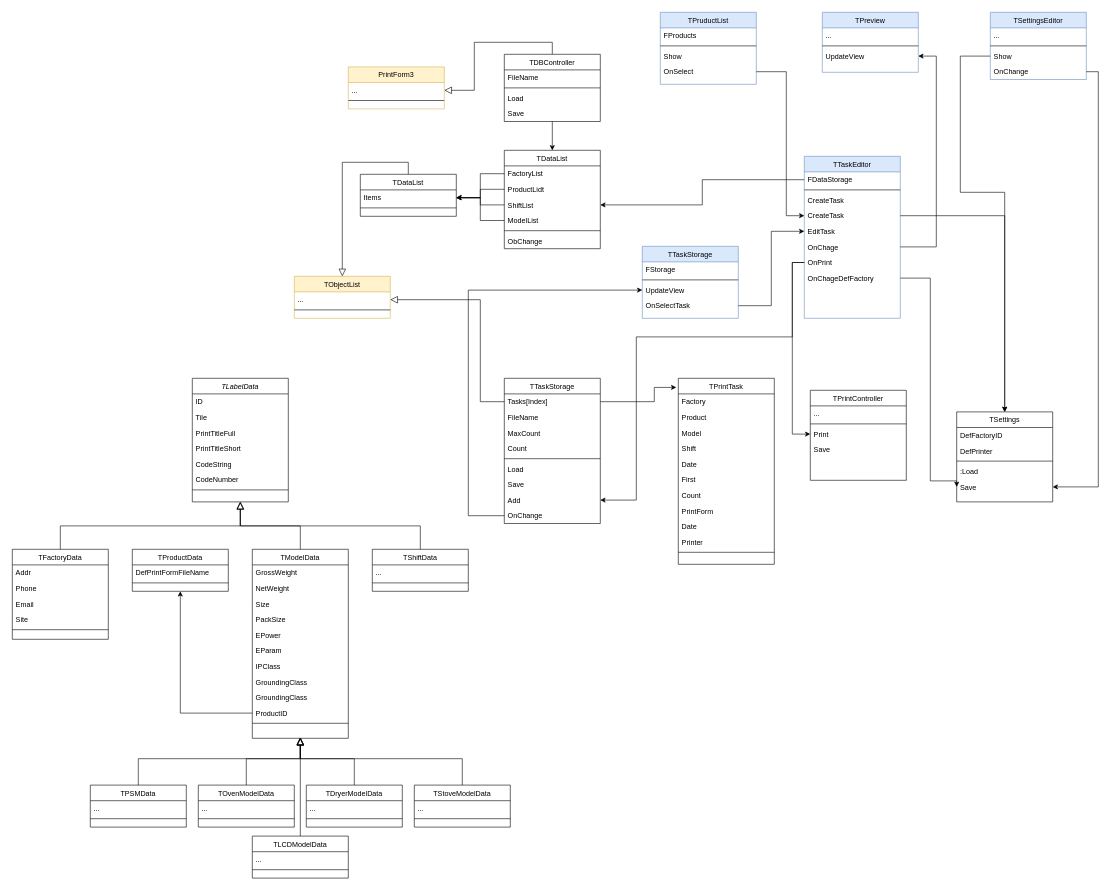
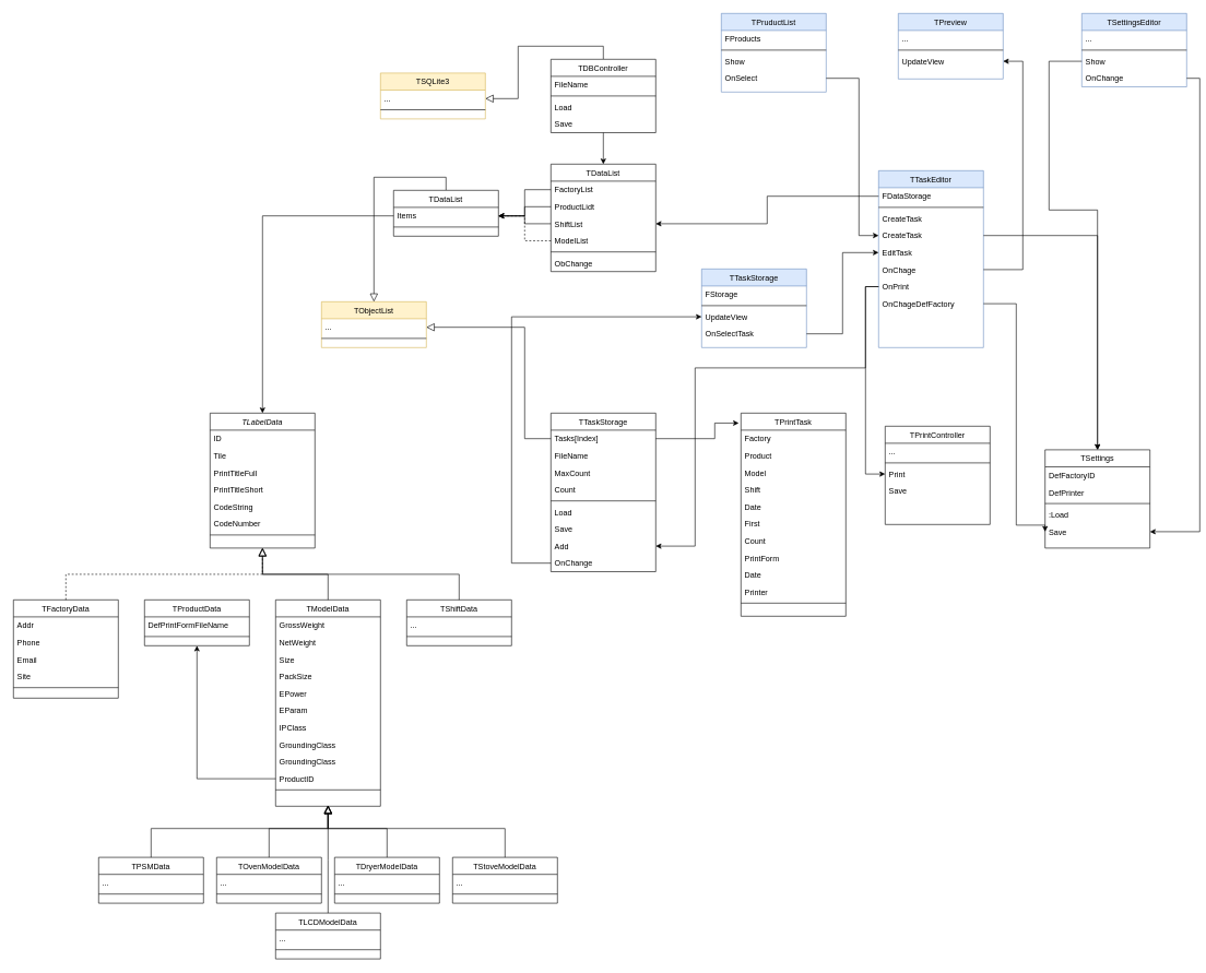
- <mxCell id="152" value="PrintForm3" style="swimlane;fontStyle=0;align=center;verticalAlign=top;childLayout=stackLayout;horizontal=1;startSize=26;horizontalStack=0;resizeParent=1;resizeLast=0;collapsible=1;marginBottom=0;rounded=0;shadow=0;strokeWidth=1;fillColor=#fff2cc;strokeColor=#d6b656;" vertex="1" parent="1"><mxGeometry x="580" y="111" width="160" height="70" as="geometry"><mxRectangle x="340" y="380" width="170" height="26" as="alternateBounds" /></mxGeometry></mxCell>
+ <mxCell id="152" value="TSQLite3" style="swimlane;fontStyle=0;align=center;verticalAlign=top;childLayout=stackLayout;horizontal=1;startSize=26;horizontalStack=0;resizeParent=1;resizeLast=0;collapsible=1;marginBottom=0;rounded=0;shadow=0;strokeWidth=1;fillColor=#fff2cc;strokeColor=#d6b656;" vertex="1" parent="1"><mxGeometry x="580" y="111" width="160" height="70" as="geometry"><mxRectangle x="340" y="380" width="170" height="26" as="alternateBounds" /></mxGeometry></mxCell>
+ <mxCell id="151" style="edgeStyle=orthogonalEdgeStyle;rounded=0;orthogonalLoop=1;jettySize=auto;html=1;exitX=0;exitY=0.5;exitDx=0;exitDy=0;entryX=0.5;entryY=0;entryDx=0;entryDy=0;" edge="1" parent="1" source="144" target="2"><mxGeometry relative="1" as="geometry" /></mxCell>
- <mxCell id="147" style="edgeStyle=orthogonalEdgeStyle;rounded=0;orthogonalLoop=1;jettySize=auto;html=1;exitX=0;exitY=0.5;exitDx=0;exitDy=0;entryX=1;entryY=0.5;entryDx=0;entryDy=0;" edge="1" parent="1" source="131" target="144"><mxGeometry relative="1" as="geometry" /></mxCell>
+ <mxCell id="147" style="edgeStyle=orthogonalEdgeStyle;rounded=0;orthogonalLoop=1;jettySize=auto;html=1;exitX=0;exitY=0.5;exitDx=0;exitDy=0;entryX=1;entryY=0.5;entryDx=0;entryDy=0;dashed=1;" edge="1" parent="1" source="131" target="144"><mxGeometry relative="1" as="geometry" /></mxCell>
- <mxCell id="16" value="" style="endArrow=block;endSize=10;endFill=0;shadow=0;strokeWidth=1;rounded=0;curved=0;edgeStyle=elbowEdgeStyle;elbow=vertical;" parent="1" source="10" target="2" edge="1"><mxGeometry width="160" relative="1" as="geometry"><mxPoint x="100" y="758" as="sourcePoint" /><mxPoint x="100" y="758" as="targetPoint" /></mxGeometry></mxCell>
+ <mxCell id="16" value="" style="endArrow=block;endSize=10;endFill=0;shadow=0;strokeWidth=1;rounded=0;curved=0;edgeStyle=elbowEdgeStyle;elbow=vertical;dashed=1;" parent="1" source="10" target="2" edge="1"><mxGeometry width="160" relative="1" as="geometry"><mxPoint x="100" y="758" as="sourcePoint" /><mxPoint x="100" y="758" as="targetPoint" /></mxGeometry></mxCell>
